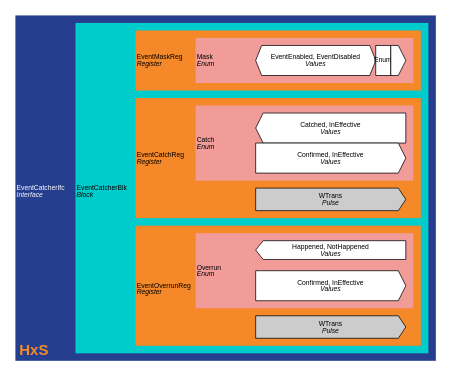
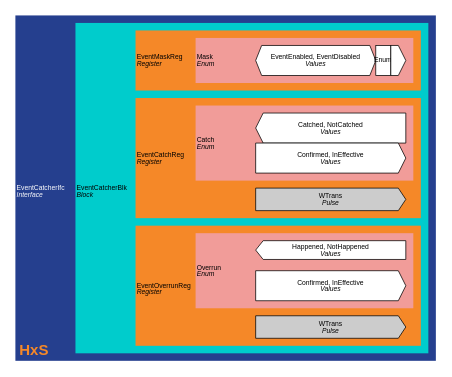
- <mxCell id="12" parent="2" style="fillColor=#FFFFFF;arrowSize=0.05;shape=singleArrow;direction=west;rounded=0;whiteSpace=wrap;html=1;fontSize=9;arrowWidth=1" value="&lt;p style=&quot;line-height: 100%;&quot;&gt;Catched, InEffective&lt;br&gt;&lt;i&gt;Values&lt;/i&gt;&lt;/p&gt;" vertex="1"><mxGeometry as="geometry" height="40.0" width="200.0" x="340" y="150" /></mxCell>
+ <mxCell id="12" parent="2" style="fillColor=#FFFFFF;arrowSize=0.05;shape=singleArrow;direction=west;rounded=0;whiteSpace=wrap;html=1;fontSize=9;arrowWidth=1" value="&lt;p style=&quot;line-height: 100%;&quot;&gt;Catched, NotCatched&lt;br&gt;&lt;i&gt;Values&lt;/i&gt;&lt;/p&gt;" vertex="1"><mxGeometry as="geometry" height="40.0" width="200.0" x="340" y="150" /></mxCell>
